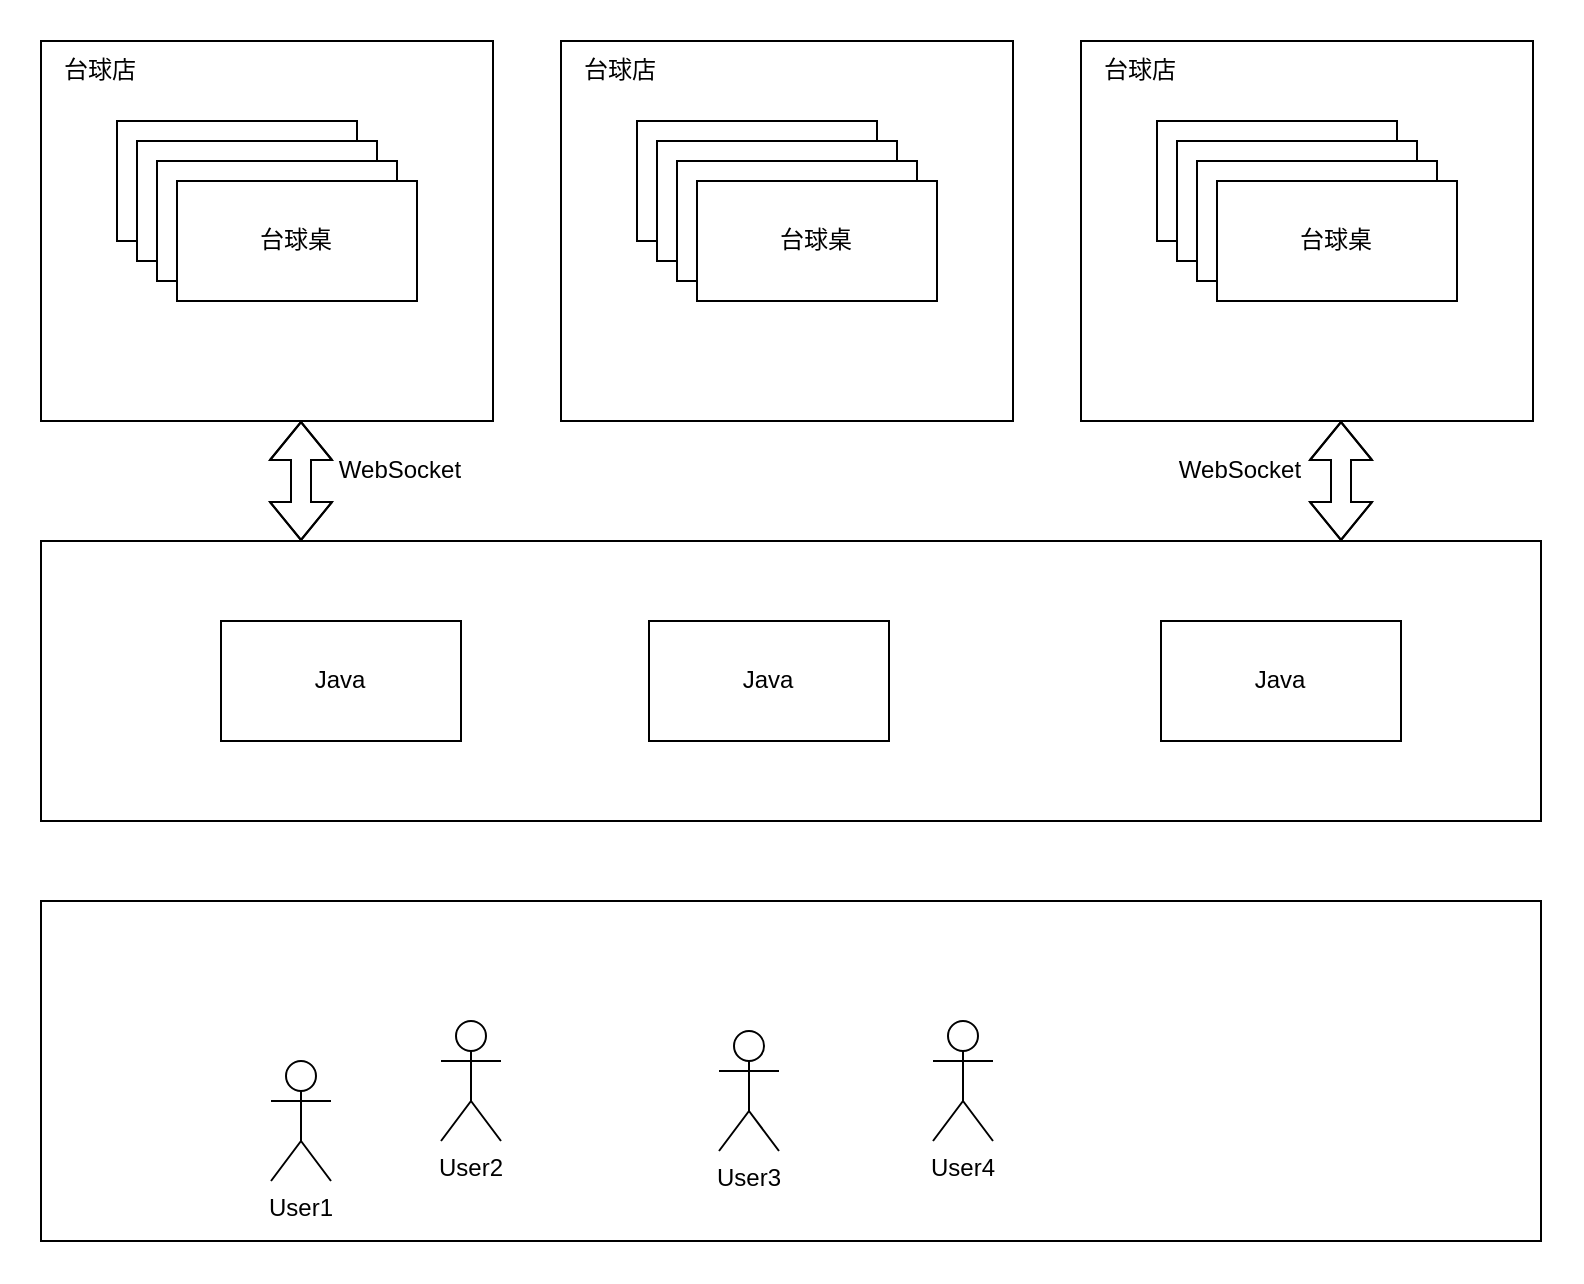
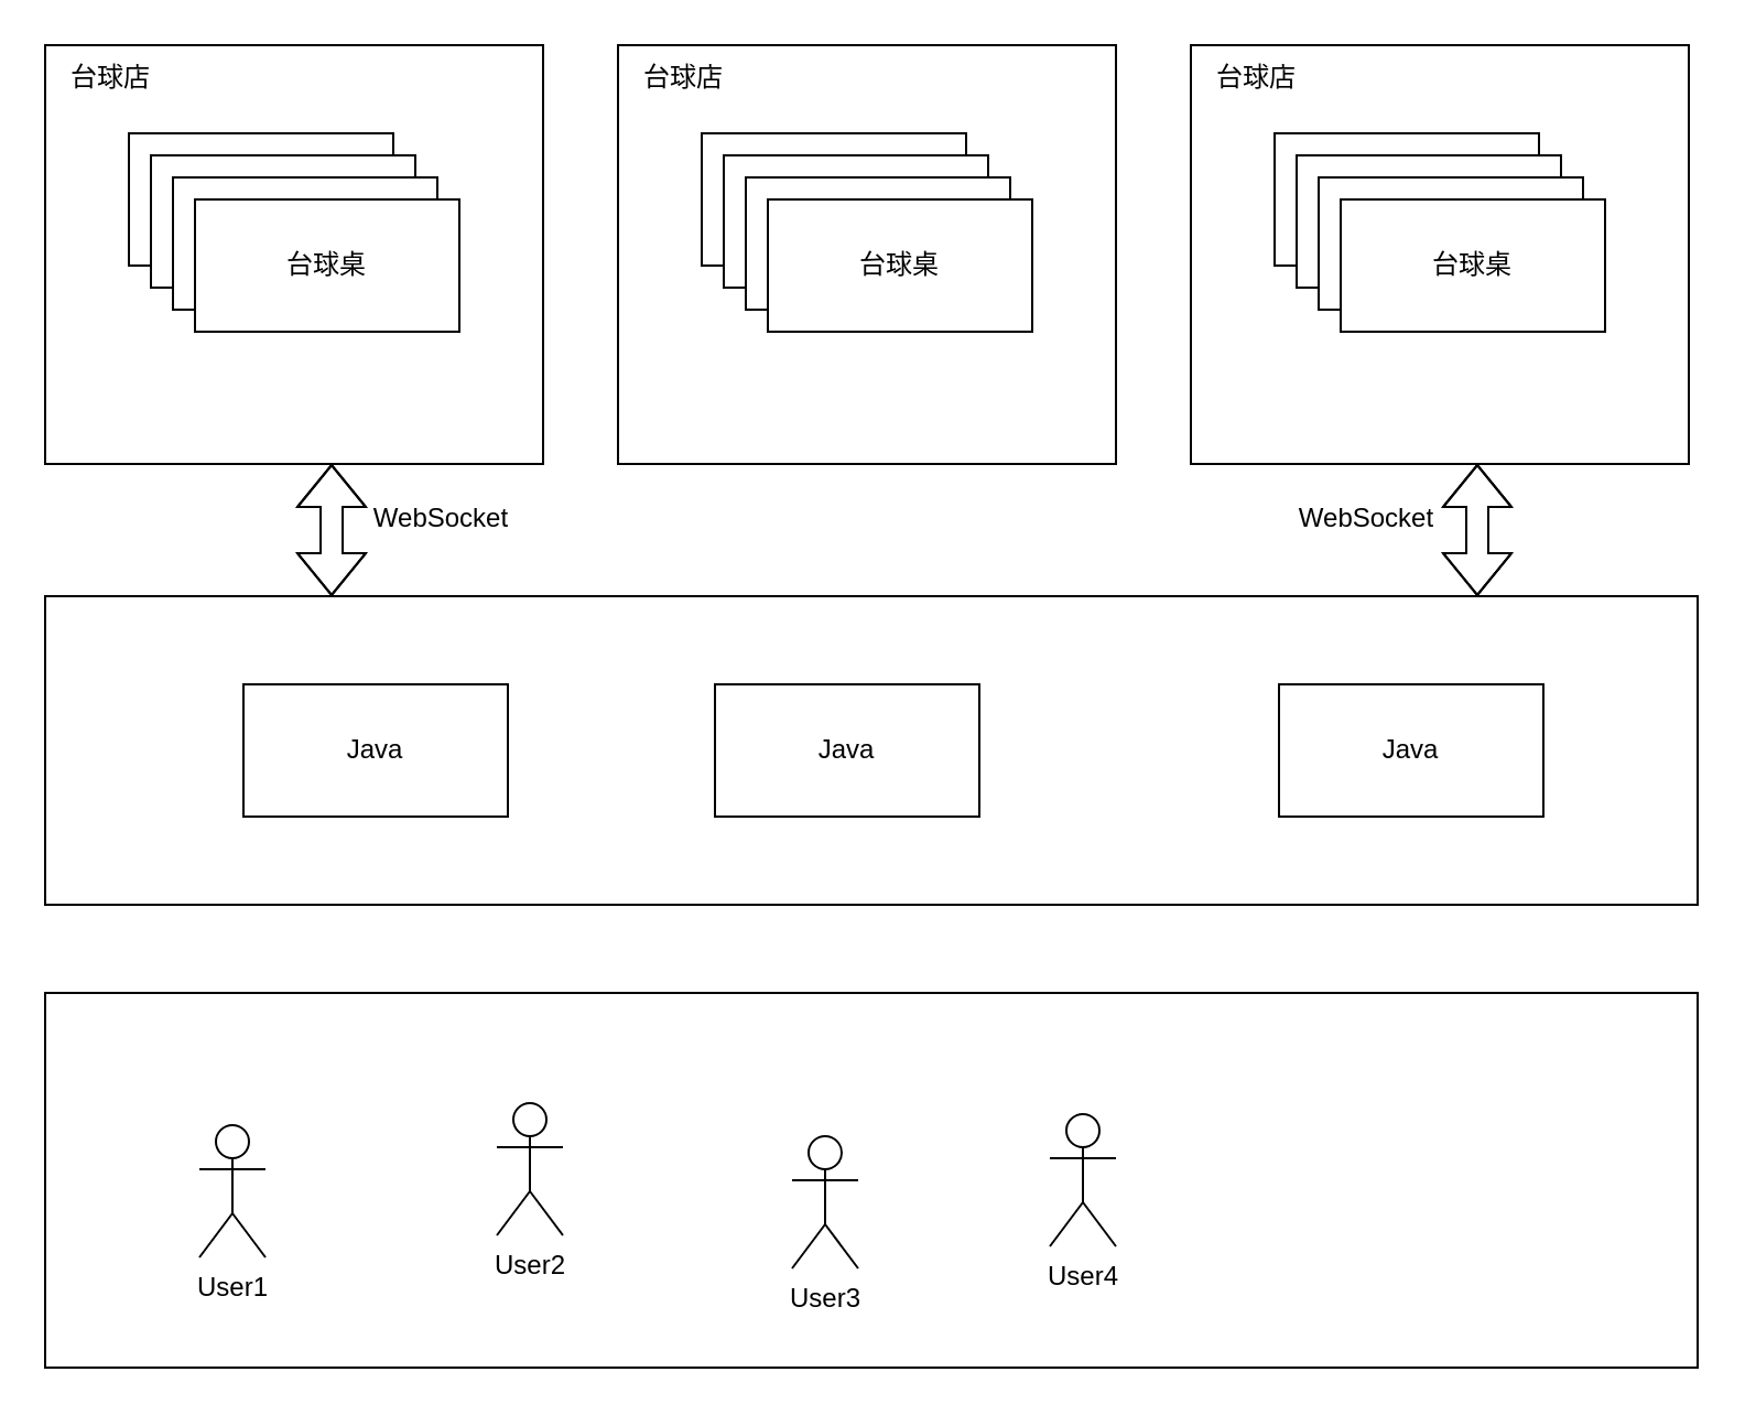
- <mxCell id="36" value="User2" style="shape=umlActor;verticalLabelPosition=bottom;verticalAlign=top;html=1;outlineConnect=0;" vertex="1" parent="1"><mxGeometry x="220" y="510" width="30" height="60" as="geometry" /></mxCell>
+ <mxCell id="36" value="User2" style="shape=umlActor;verticalLabelPosition=bottom;verticalAlign=top;html=1;outlineConnect=0;" vertex="1" parent="1"><mxGeometry x="225" y="500" width="30" height="60" as="geometry" /></mxCell>
- <mxCell id="38" value="User4" style="shape=umlActor;verticalLabelPosition=bottom;verticalAlign=top;html=1;outlineConnect=0;" vertex="1" parent="1"><mxGeometry x="466" y="510" width="30" height="60" as="geometry" /></mxCell>
+ <mxCell id="38" value="User4" style="shape=umlActor;verticalLabelPosition=bottom;verticalAlign=top;html=1;outlineConnect=0;" vertex="1" parent="1"><mxGeometry x="476" y="505" width="30" height="60" as="geometry" /></mxCell>
- <mxCell id="35" value="User1" style="shape=umlActor;verticalLabelPosition=bottom;verticalAlign=top;html=1;outlineConnect=0;" vertex="1" parent="1"><mxGeometry x="135" y="530" width="30" height="60" as="geometry" /></mxCell>
+ <mxCell id="35" value="User1" style="shape=umlActor;verticalLabelPosition=bottom;verticalAlign=top;html=1;outlineConnect=0;" vertex="1" parent="1"><mxGeometry x="90" y="510" width="30" height="60" as="geometry" /></mxCell>
